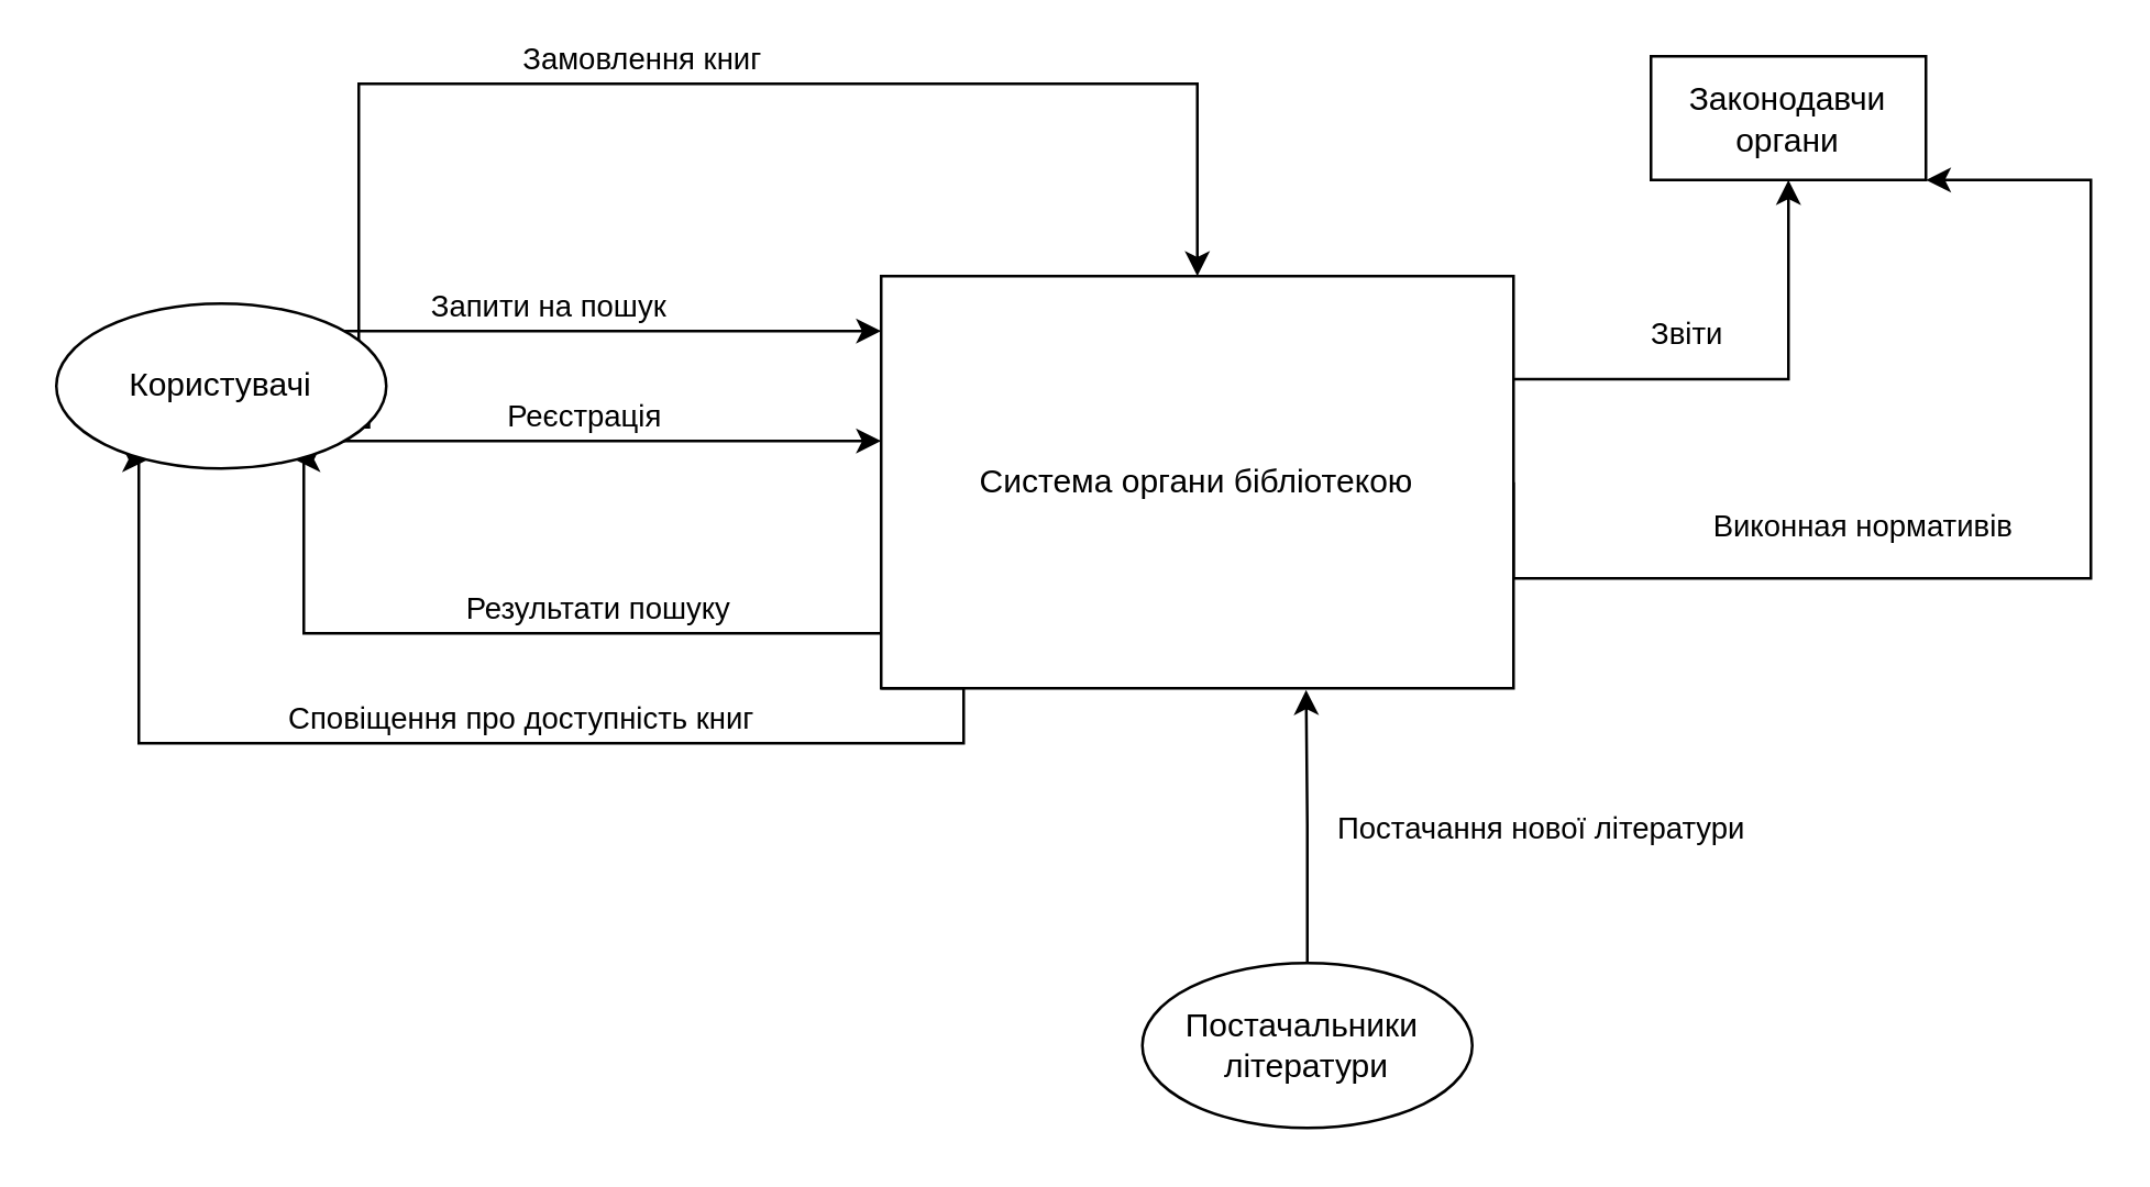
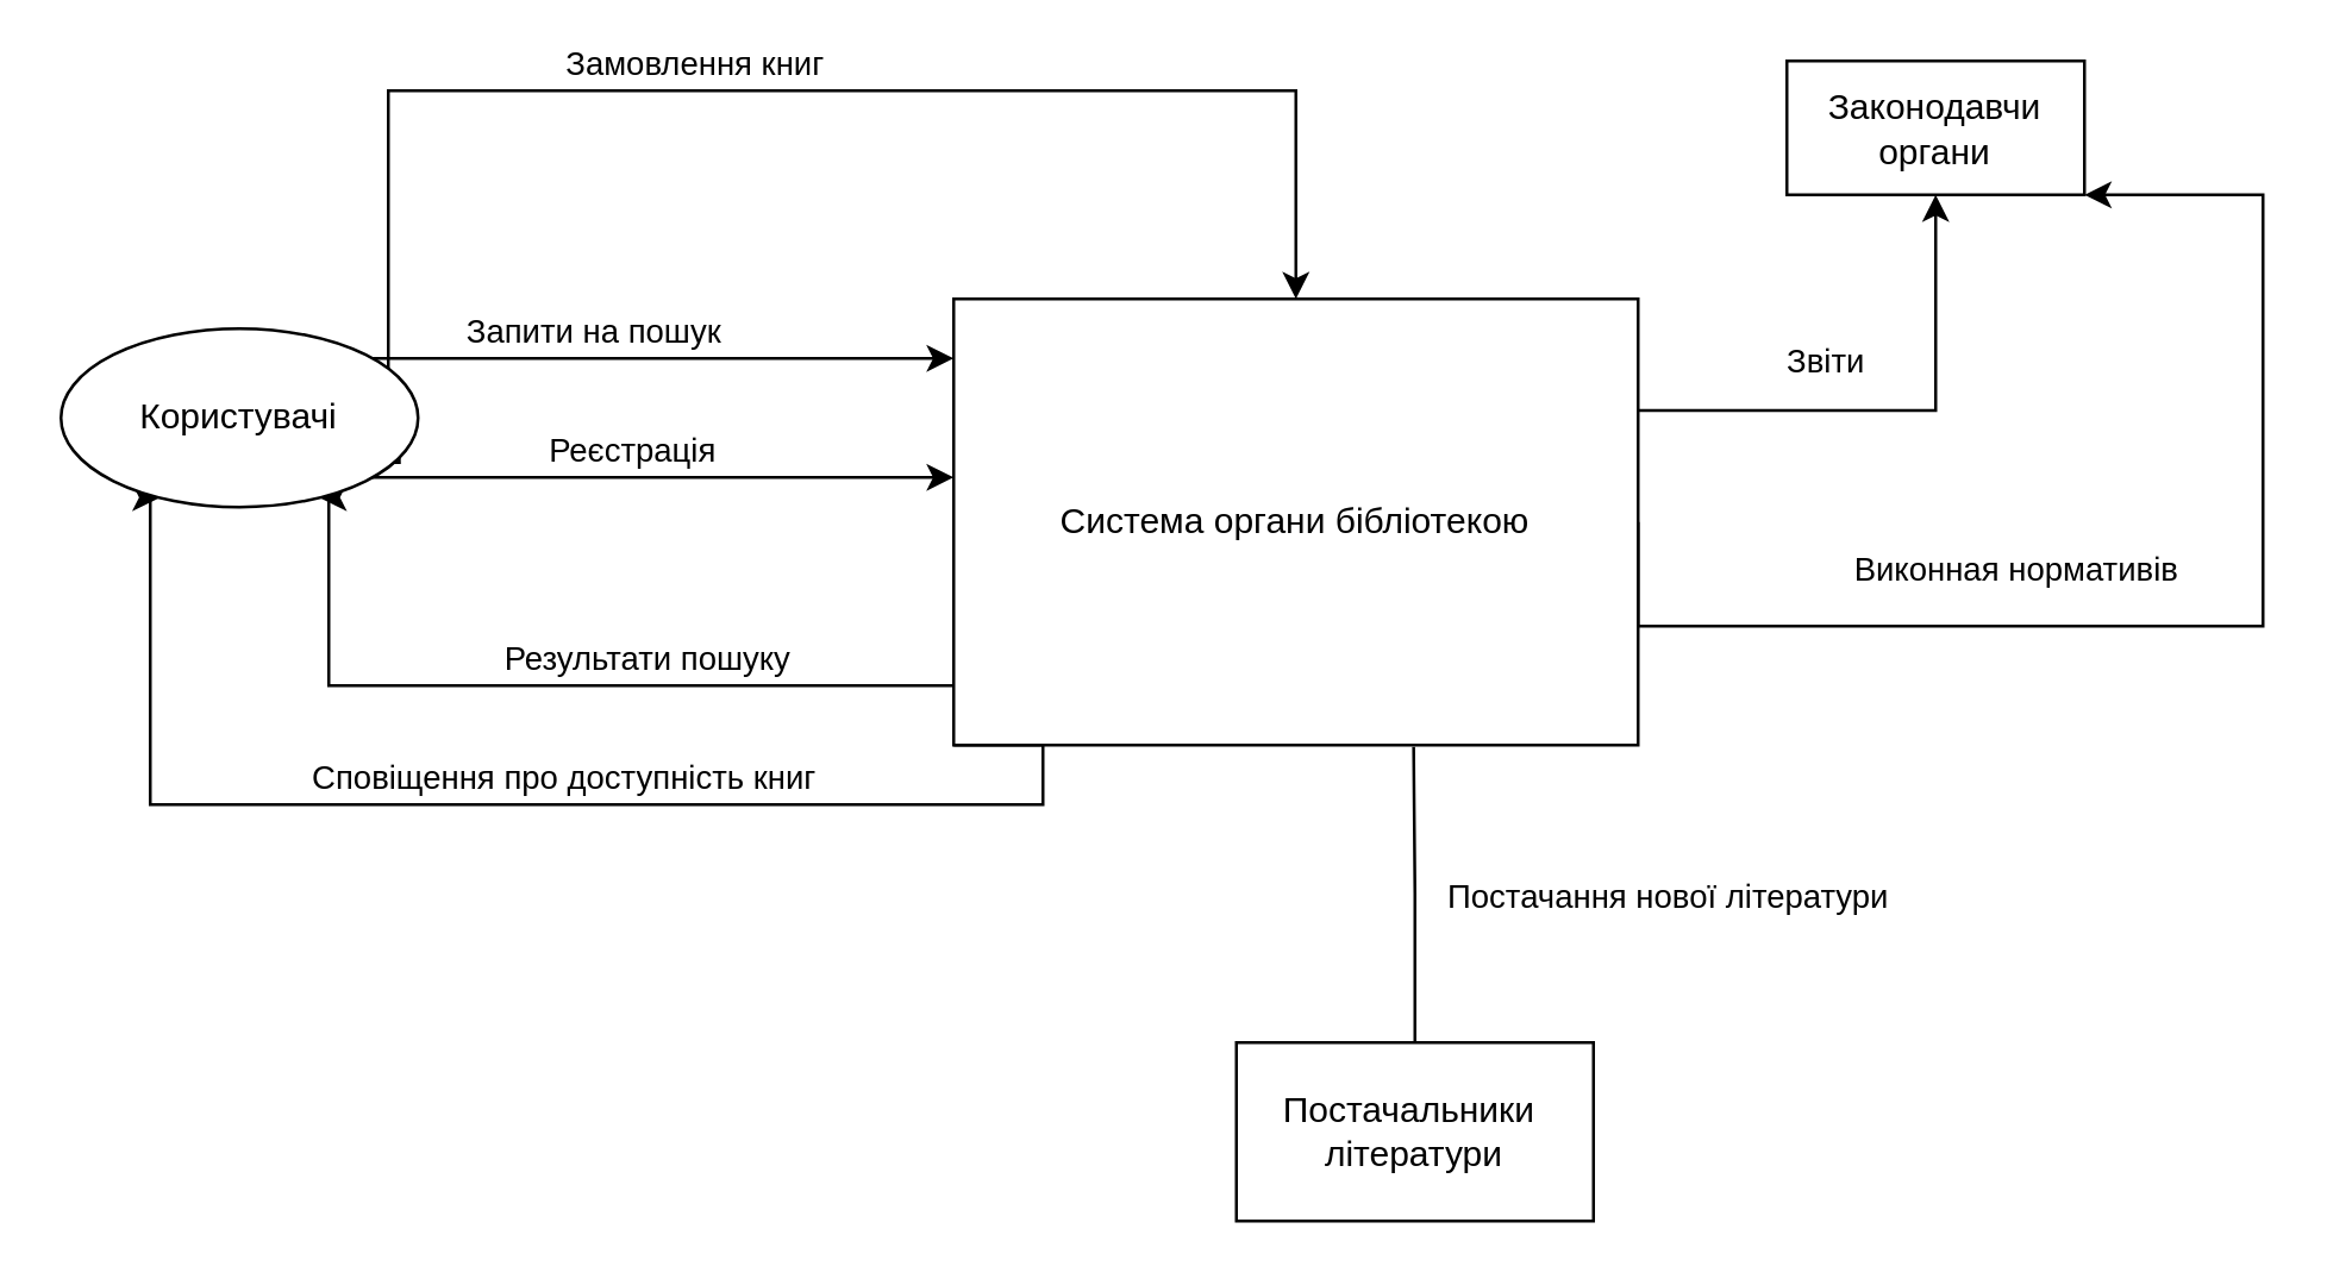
- <mxCell id="20" style="edgeStyle=orthogonalEdgeStyle;rounded=0;orthogonalLoop=1;jettySize=auto;html=1;exitX=0.5;exitY=0;exitDx=0;exitDy=0;entryX=0.672;entryY=1.004;entryDx=0;entryDy=0;entryPerimeter=0;" edge="1" parent="1" source="18" target="10"><mxGeometry relative="1" as="geometry" /></mxCell>
+ <mxCell id="20" style="edgeStyle=orthogonalEdgeStyle;rounded=0;orthogonalLoop=1;jettySize=auto;html=1;exitX=0.5;exitY=0;exitDx=0;exitDy=0;entryX=0.672;entryY=1.004;entryDx=0;entryDy=0;entryPerimeter=0;endArrow=none;" edge="1" parent="1" source="18" target="10"><mxGeometry relative="1" as="geometry" /></mxCell>
- <mxCell id="18" value="Постачальники&amp;nbsp;&lt;div&gt;літератури&lt;/div&gt;" style="ellipse;whiteSpace=wrap;html=1;" vertex="1" parent="1"><mxGeometry x="415" y="350" width="120" height="60" as="geometry" /></mxCell>
+ <mxCell id="18" value="Постачальники&amp;nbsp;&lt;div&gt;літератури&lt;/div&gt;" style="rounded=0;whiteSpace=wrap;html=1;" vertex="1" parent="1"><mxGeometry x="415" y="350" width="120" height="60" as="geometry" /></mxCell>
